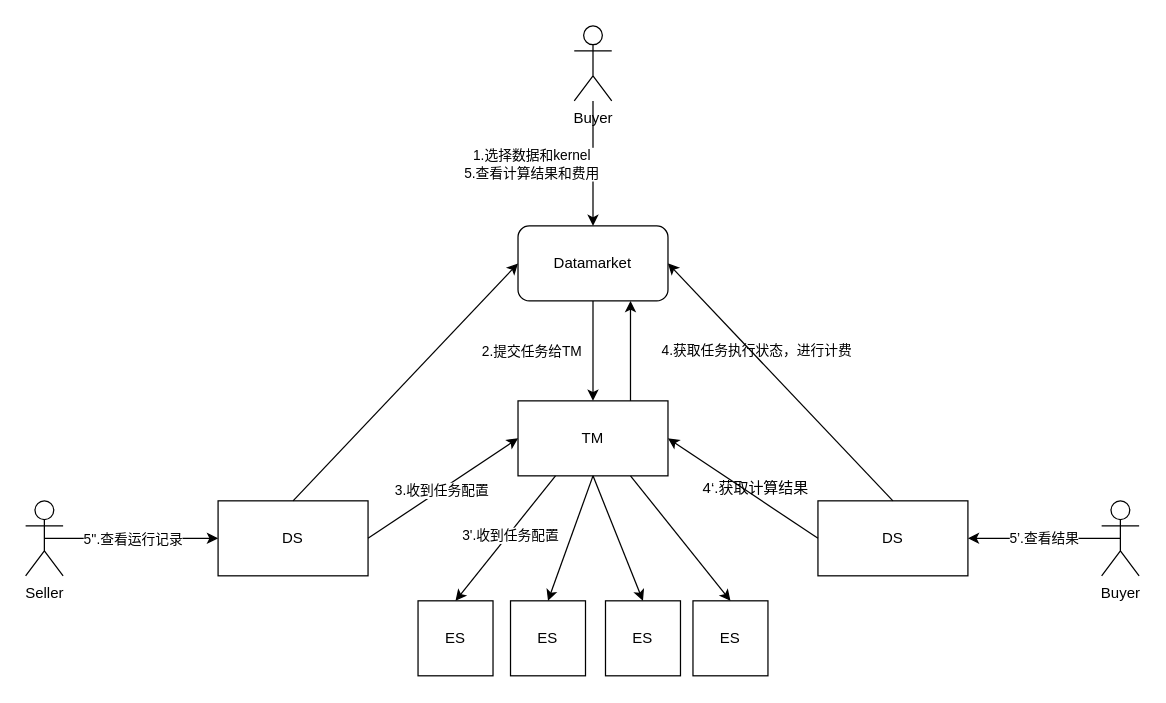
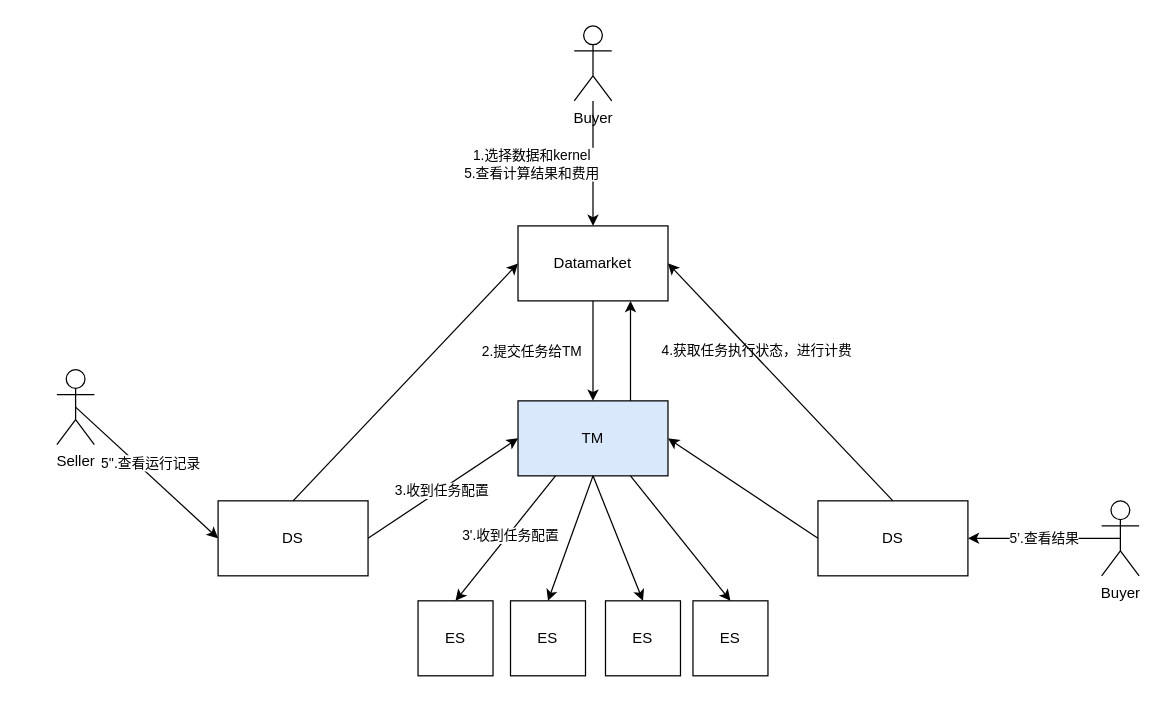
- <mxCell id="9" value="Datamarket" style="whiteSpace=wrap;html=1;rounded=1;" parent="1" vertex="1"><mxGeometry x="414" y="180" width="120" height="60" as="geometry" /></mxCell>
+ <mxCell id="9" value="Datamarket" style="rounded=0;whiteSpace=wrap;html=1;" parent="1" vertex="1"><mxGeometry x="414" y="180" width="120" height="60" as="geometry" /></mxCell>
- <mxCell id="3" value="TM" style="rounded=0;whiteSpace=wrap;html=1;" parent="1" vertex="1"><mxGeometry x="414" y="320" width="120" height="60" as="geometry" /></mxCell>
+ <mxCell id="3" value="TM" style="rounded=0;whiteSpace=wrap;html=1;fillColor=#dae8fc;" parent="1" vertex="1"><mxGeometry x="414" y="320" width="120" height="60" as="geometry" /></mxCell>
- <mxCell id="25" value="4‘.获取计算结果" style="text;html=1;align=center;verticalAlign=middle;resizable=0;points=[];autosize=1;" parent="1" vertex="1"><mxGeometry x="554" y="380" width="100" height="20" as="geometry" /></mxCell>
- <mxCell id="30" value="Seller" style="shape=umlActor;verticalLabelPosition=bottom;labelBackgroundColor=#ffffff;verticalAlign=top;html=1;outlineConnect=0;" vertex="1" parent="1"><mxGeometry x="20" y="400" width="30" height="60" as="geometry" /></mxCell>
+ <mxCell id="30" value="Seller" style="shape=umlActor;verticalLabelPosition=bottom;labelBackgroundColor=#ffffff;verticalAlign=top;html=1;outlineConnect=0;" vertex="1" parent="1"><mxGeometry x="45" y="295" width="30" height="60" as="geometry" /></mxCell>
